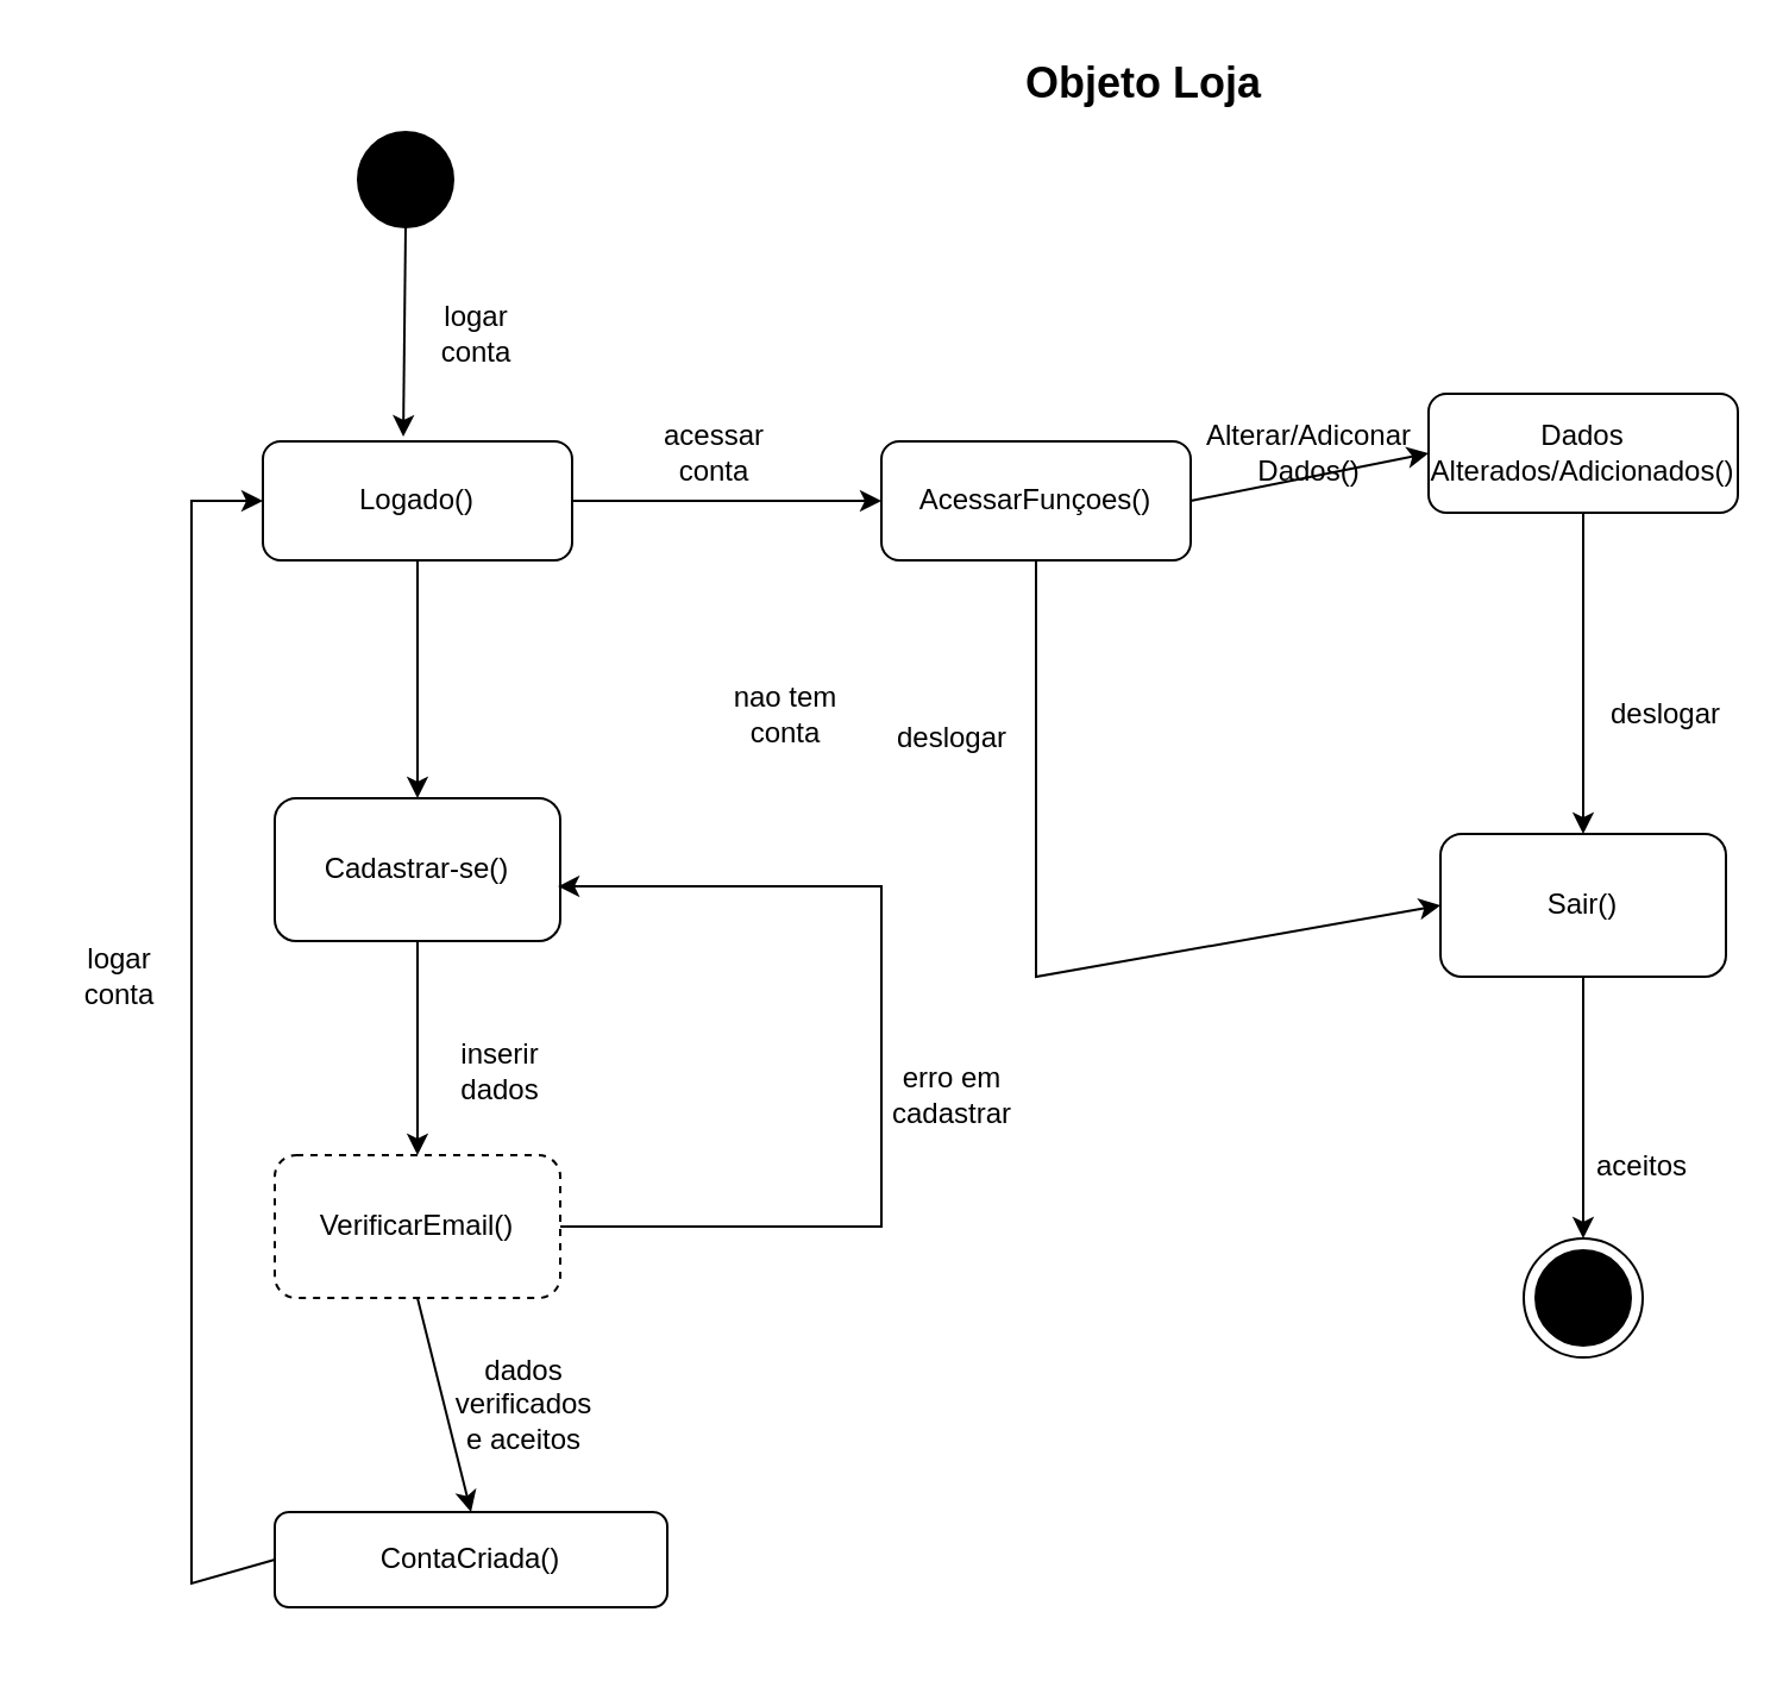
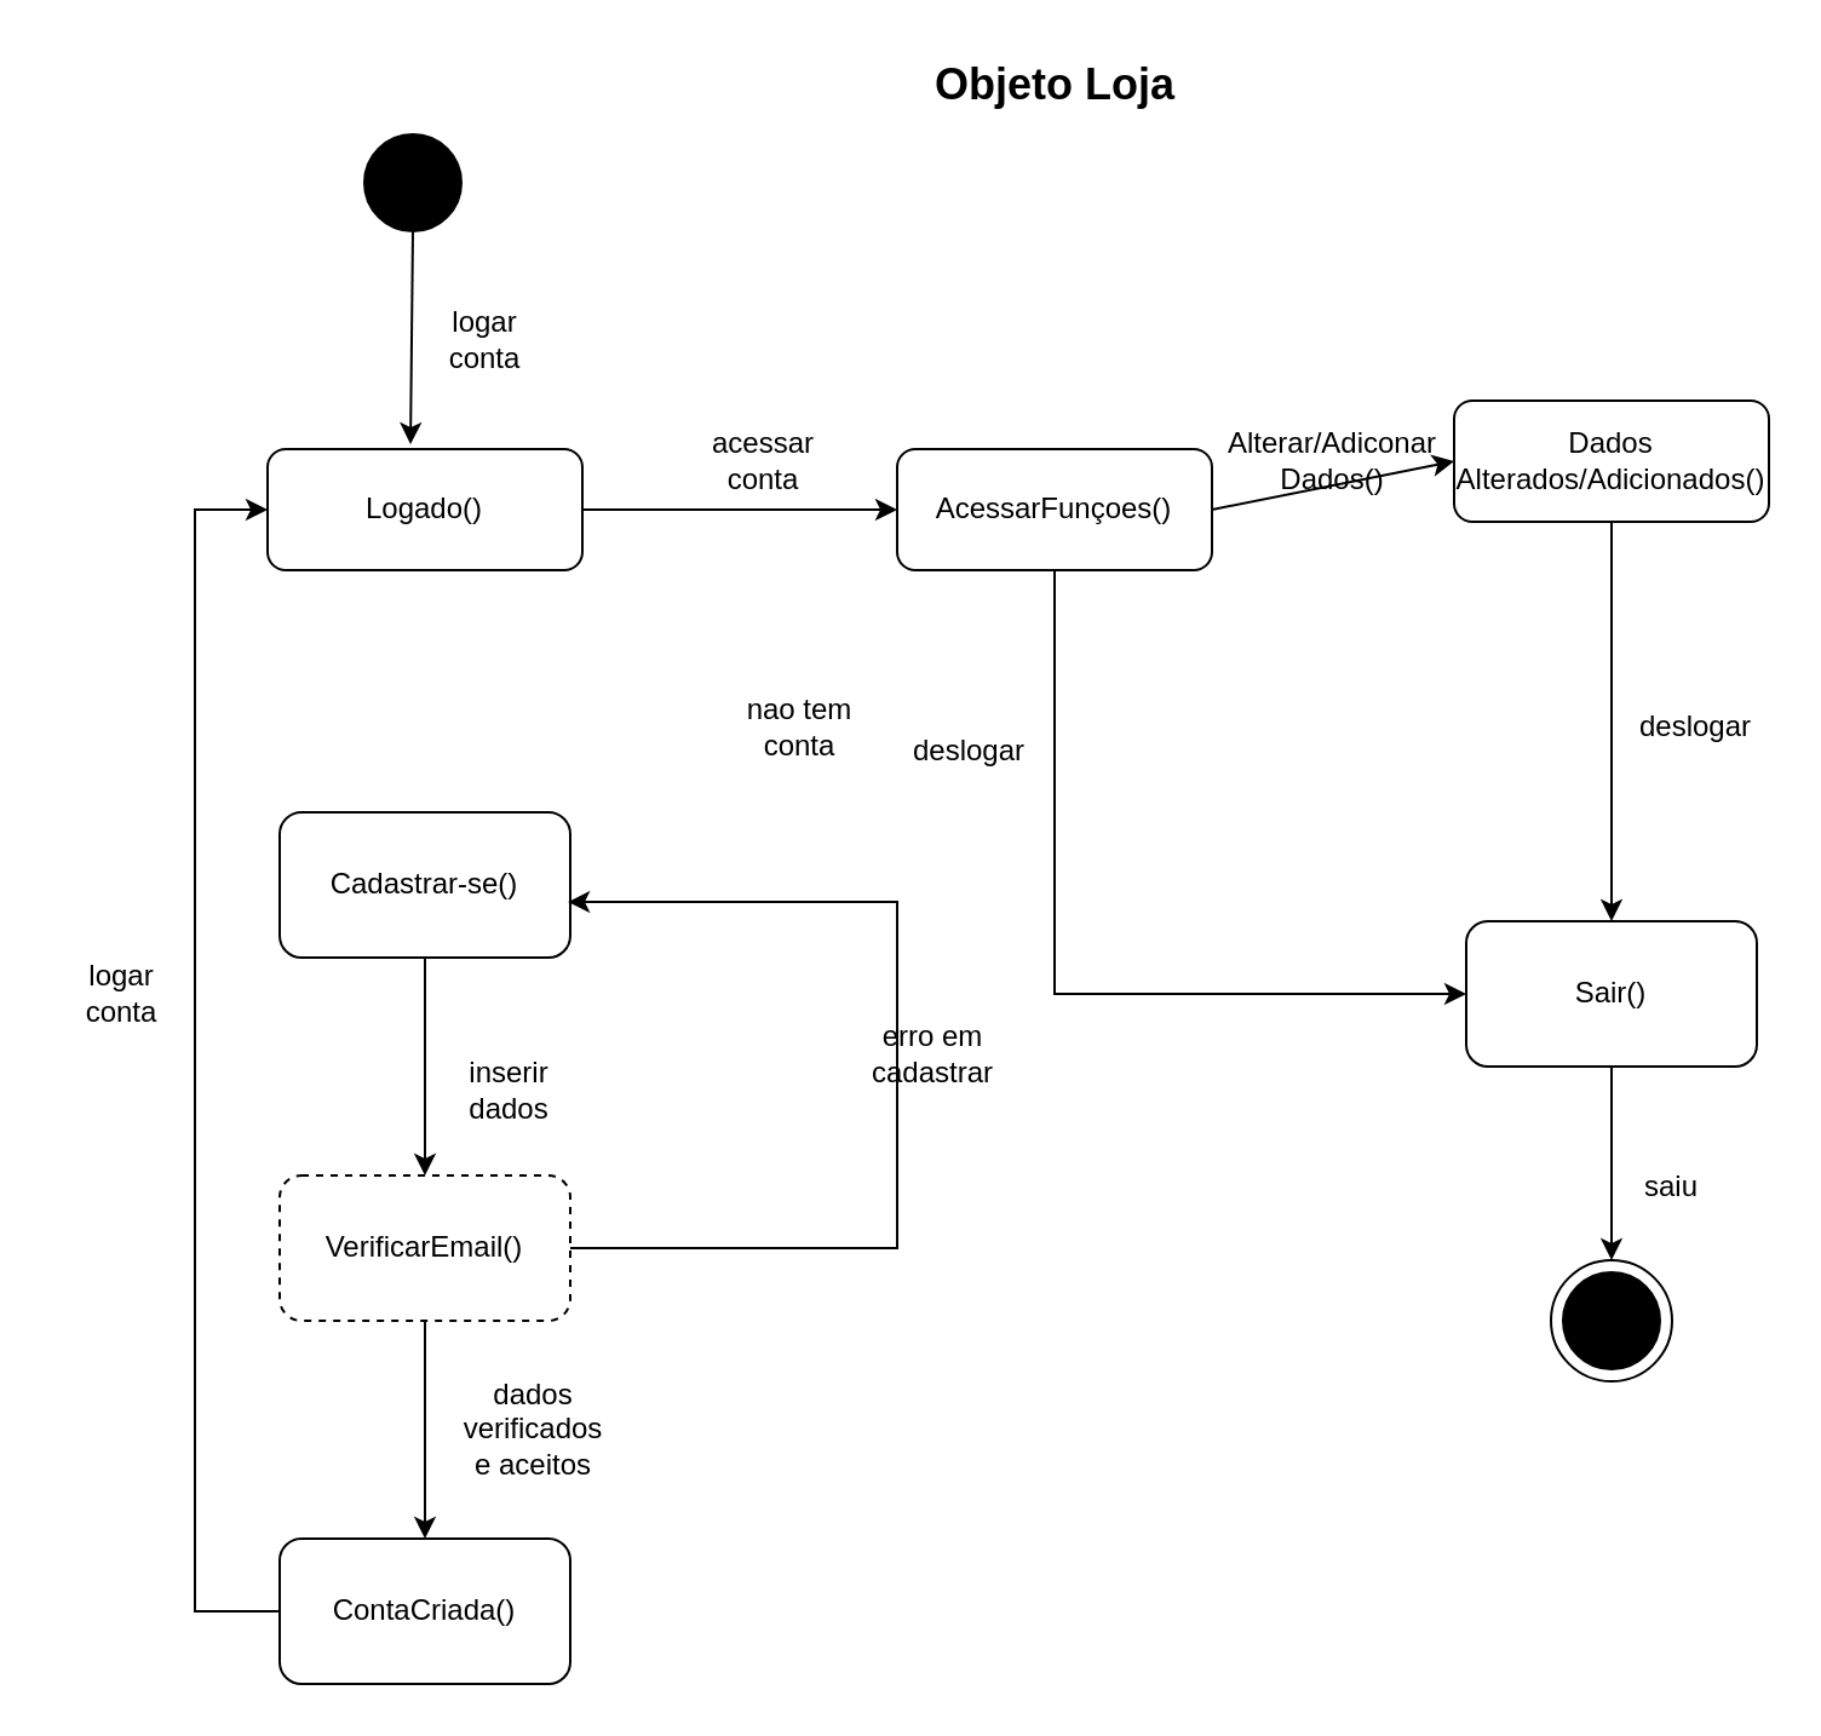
- <mxCell id="34" value="&lt;div style=&quot;font-size: 18px;&quot;&gt;Objeto Loja&lt;/div&gt;" style="text;html=1;align=center;verticalAlign=middle;resizable=0;points=[];autosize=1;strokeColor=none;fillColor=none;strokeWidth=1;fontSize=18;fontStyle=1" vertex="1" parent="1"><mxGeometry x="425" y="20" width="110" height="30" as="geometry" /></mxCell>
+ <mxCell id="34" value="&lt;div style=&quot;font-size: 18px;&quot;&gt;Objeto Loja&lt;/div&gt;" style="text;html=1;align=center;verticalAlign=middle;resizable=0;points=[];autosize=1;strokeColor=none;fillColor=none;strokeWidth=1;fontSize=18;fontStyle=1" vertex="1" parent="1"><mxGeometry x="380" y="20" width="110" height="30" as="geometry" /></mxCell>
- <mxCell id="21" value="acessar conta" style="text;html=1;strokeColor=none;fillColor=none;align=center;verticalAlign=middle;whiteSpace=wrap;rounded=0;" vertex="1" parent="1"><mxGeometry x="270" y="175" width="60" height="30" as="geometry" /></mxCell>
+ <mxCell id="21" value="acessar conta" style="text;html=1;strokeColor=none;fillColor=none;align=center;verticalAlign=middle;whiteSpace=wrap;rounded=0;" vertex="1" parent="1"><mxGeometry x="285" y="175" width="60" height="30" as="geometry" /></mxCell>
- <mxCell id="6" value="" style="endArrow=classic;html=1;rounded=0;exitX=0.5;exitY=1;exitDx=0;exitDy=0;entryX=0.5;entryY=0;entryDx=0;entryDy=0;" edge="1" parent="1" source="3" target="7"><mxGeometry width="50" height="50" relative="1" as="geometry"><mxPoint x="180" y="365" as="sourcePoint" /><mxPoint x="175" y="325" as="targetPoint" /></mxGeometry></mxCell>
- <mxCell id="25" value="Sair()" style="rounded=1;whiteSpace=wrap;html=1;fillColor=#FFFFFF;" vertex="1" parent="1"><mxGeometry x="605" y="350" width="120" height="60" as="geometry" /></mxCell>
+ <mxCell id="25" value="Sair()" style="rounded=1;whiteSpace=wrap;html=1;fillColor=#FFFFFF;" vertex="1" parent="1"><mxGeometry x="605" y="380" width="120" height="60" as="geometry" /></mxCell>
- <mxCell id="13" value="erro em cadastrar" style="text;html=1;strokeColor=none;fillColor=none;align=center;verticalAlign=middle;whiteSpace=wrap;rounded=0;" vertex="1" parent="1"><mxGeometry x="370" y="445" width="60" height="30" as="geometry" /></mxCell>
+ <mxCell id="13" value="erro em cadastrar" style="text;html=1;strokeColor=none;fillColor=none;align=center;verticalAlign=middle;whiteSpace=wrap;rounded=0;" vertex="1" parent="1"><mxGeometry x="355" y="420" width="60" height="30" as="geometry" /></mxCell>
- <mxCell id="33" value="aceitos" style="text;html=1;strokeColor=none;fillColor=none;align=center;verticalAlign=middle;whiteSpace=wrap;rounded=0;" vertex="1" parent="1"><mxGeometry x="660" y="475" width="60" height="30" as="geometry" /></mxCell>
+ <mxCell id="33" value="saiu" style="text;html=1;strokeColor=none;fillColor=none;align=center;verticalAlign=middle;whiteSpace=wrap;rounded=0;" vertex="1" parent="1"><mxGeometry x="660" y="475" width="60" height="30" as="geometry" /></mxCell>
- <mxCell id="15" value="ContaCriada()" style="rounded=1;whiteSpace=wrap;html=1;fillColor=#FFFFFF;" vertex="1" parent="1"><mxGeometry x="115" y="635" width="165" height="40" as="geometry" /></mxCell>
+ <mxCell id="15" value="ContaCriada()" style="rounded=1;whiteSpace=wrap;html=1;fillColor=#FFFFFF;" vertex="1" parent="1"><mxGeometry x="115" y="635" width="120" height="60" as="geometry" /></mxCell>
